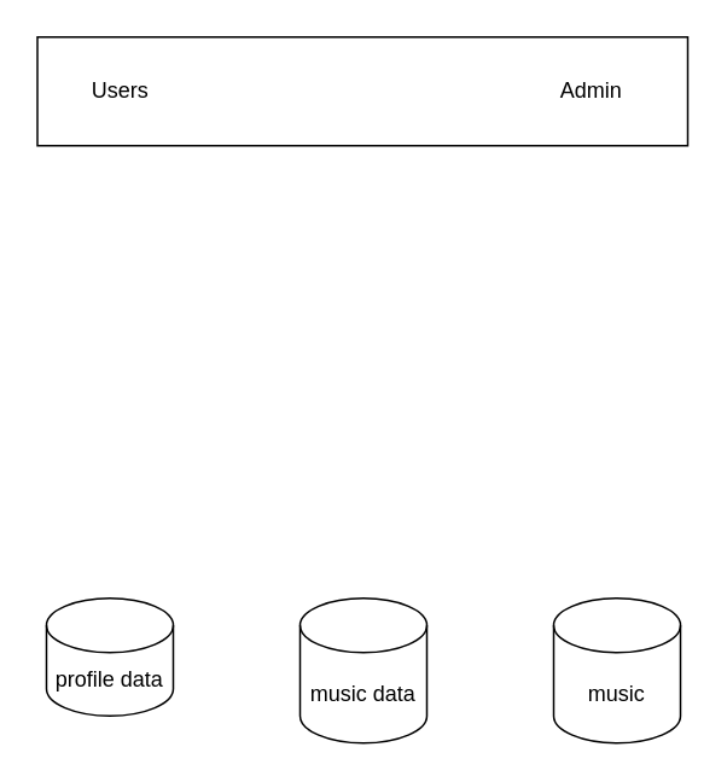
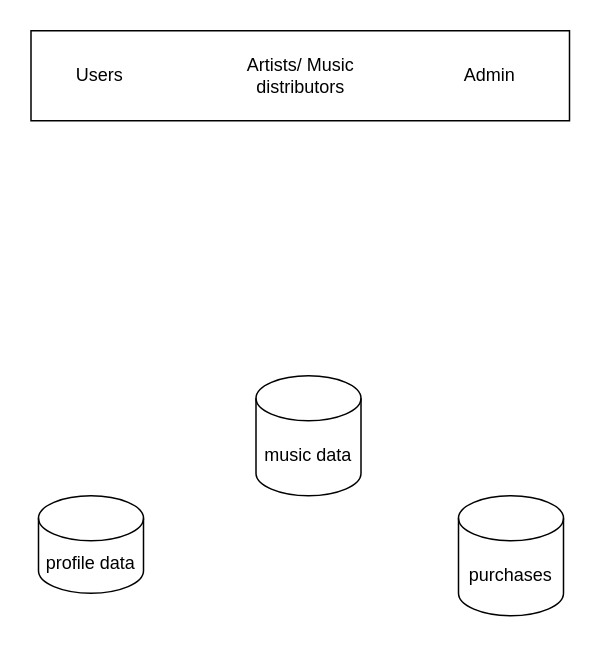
+ <mxCell id="4" value="Artists/ Music distributors" style="text;html=1;strokeColor=none;fillColor=none;align=center;verticalAlign=middle;whiteSpace=wrap;rounded=0;" vertex="1" parent="1"><mxGeometry x="149.5" y="35" width="100" height="30" as="geometry" /></mxCell>
- <mxCell id="7" value="music data" style="shape=cylinder3;whiteSpace=wrap;html=1;boundedLbl=1;backgroundOutline=1;size=15;" vertex="1" parent="1"><mxGeometry x="165" y="330" width="70" height="80" as="geometry" /></mxCell>
+ <mxCell id="7" value="music data" style="shape=cylinder3;whiteSpace=wrap;html=1;boundedLbl=1;backgroundOutline=1;size=15;" vertex="1" parent="1"><mxGeometry x="170" y="250" width="70" height="80" as="geometry" /></mxCell>
- <mxCell id="8" value="music" style="shape=cylinder3;whiteSpace=wrap;html=1;boundedLbl=1;backgroundOutline=1;size=15;" vertex="1" parent="1"><mxGeometry x="305" y="330" width="70" height="80" as="geometry" /></mxCell>
+ <mxCell id="8" value="purchases" style="shape=cylinder3;whiteSpace=wrap;html=1;boundedLbl=1;backgroundOutline=1;size=15;" vertex="1" parent="1"><mxGeometry x="305" y="330" width="70" height="80" as="geometry" /></mxCell>
